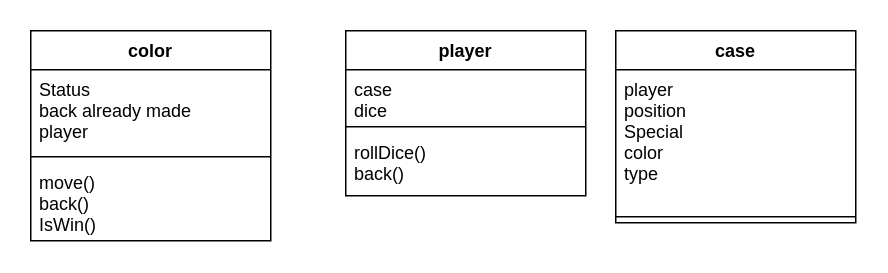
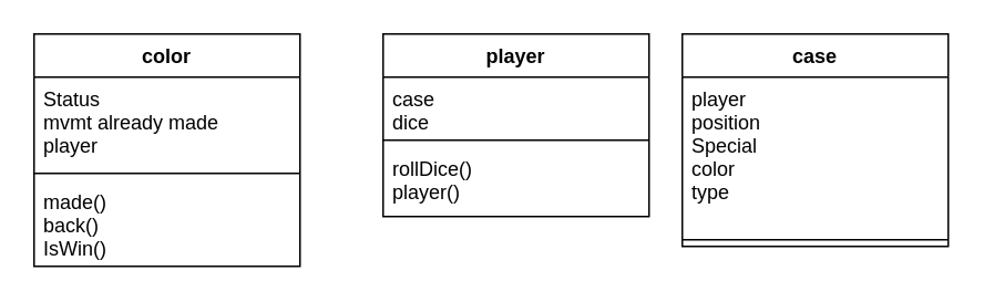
- <mxCell id="3" value="Status&#10;back already made&#10;player" style="text;strokeColor=none;fillColor=none;align=left;verticalAlign=top;spacingLeft=4;spacingRight=4;overflow=hidden;rotatable=0;points=[[0,0.5],[1,0.5]];portConstraint=eastwest;" vertex="1" parent="2"><mxGeometry y="26" width="160" height="54" as="geometry" /></mxCell>
+ <mxCell id="3" value="Status&#10;mvmt already made&#10;player" style="text;strokeColor=none;fillColor=none;align=left;verticalAlign=top;spacingLeft=4;spacingRight=4;overflow=hidden;rotatable=0;points=[[0,0.5],[1,0.5]];portConstraint=eastwest;" vertex="1" parent="2"><mxGeometry y="26" width="160" height="54" as="geometry" /></mxCell>
- <mxCell id="9" value="rollDice()&#10;back()" style="text;strokeColor=none;fillColor=none;align=left;verticalAlign=top;spacingLeft=4;spacingRight=4;overflow=hidden;rotatable=0;points=[[0,0.5],[1,0.5]];portConstraint=eastwest;" vertex="1" parent="6"><mxGeometry y="68" width="160" height="42" as="geometry" /></mxCell>
+ <mxCell id="9" value="rollDice()&#10;player()" style="text;strokeColor=none;fillColor=none;align=left;verticalAlign=top;spacingLeft=4;spacingRight=4;overflow=hidden;rotatable=0;points=[[0,0.5],[1,0.5]];portConstraint=eastwest;" vertex="1" parent="6"><mxGeometry y="68" width="160" height="42" as="geometry" /></mxCell>
- <mxCell id="5" value="move()&#10;back()&#10;IsWin()" style="text;strokeColor=none;fillColor=none;align=left;verticalAlign=top;spacingLeft=4;spacingRight=4;overflow=hidden;rotatable=0;points=[[0,0.5],[1,0.5]];portConstraint=eastwest;" vertex="1" parent="2"><mxGeometry y="88" width="160" height="52" as="geometry" /></mxCell>
+ <mxCell id="5" value="made()&#10;back()&#10;IsWin()" style="text;strokeColor=none;fillColor=none;align=left;verticalAlign=top;spacingLeft=4;spacingRight=4;overflow=hidden;rotatable=0;points=[[0,0.5],[1,0.5]];portConstraint=eastwest;" vertex="1" parent="2"><mxGeometry y="88" width="160" height="52" as="geometry" /></mxCell>
